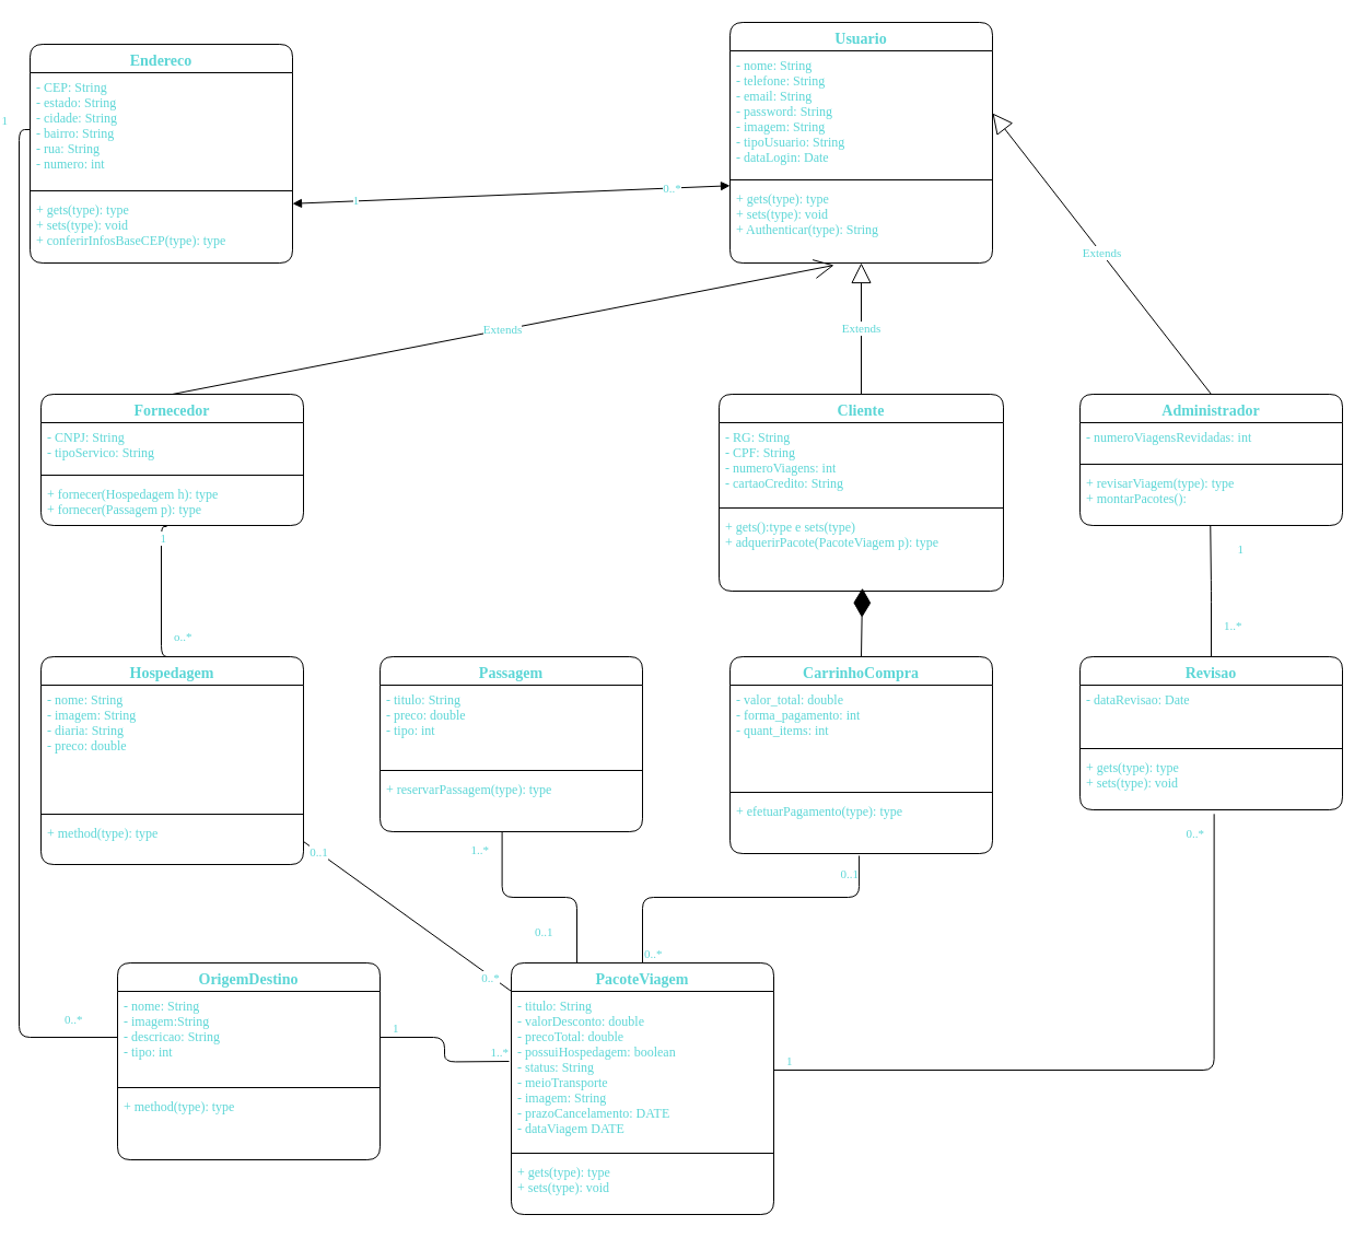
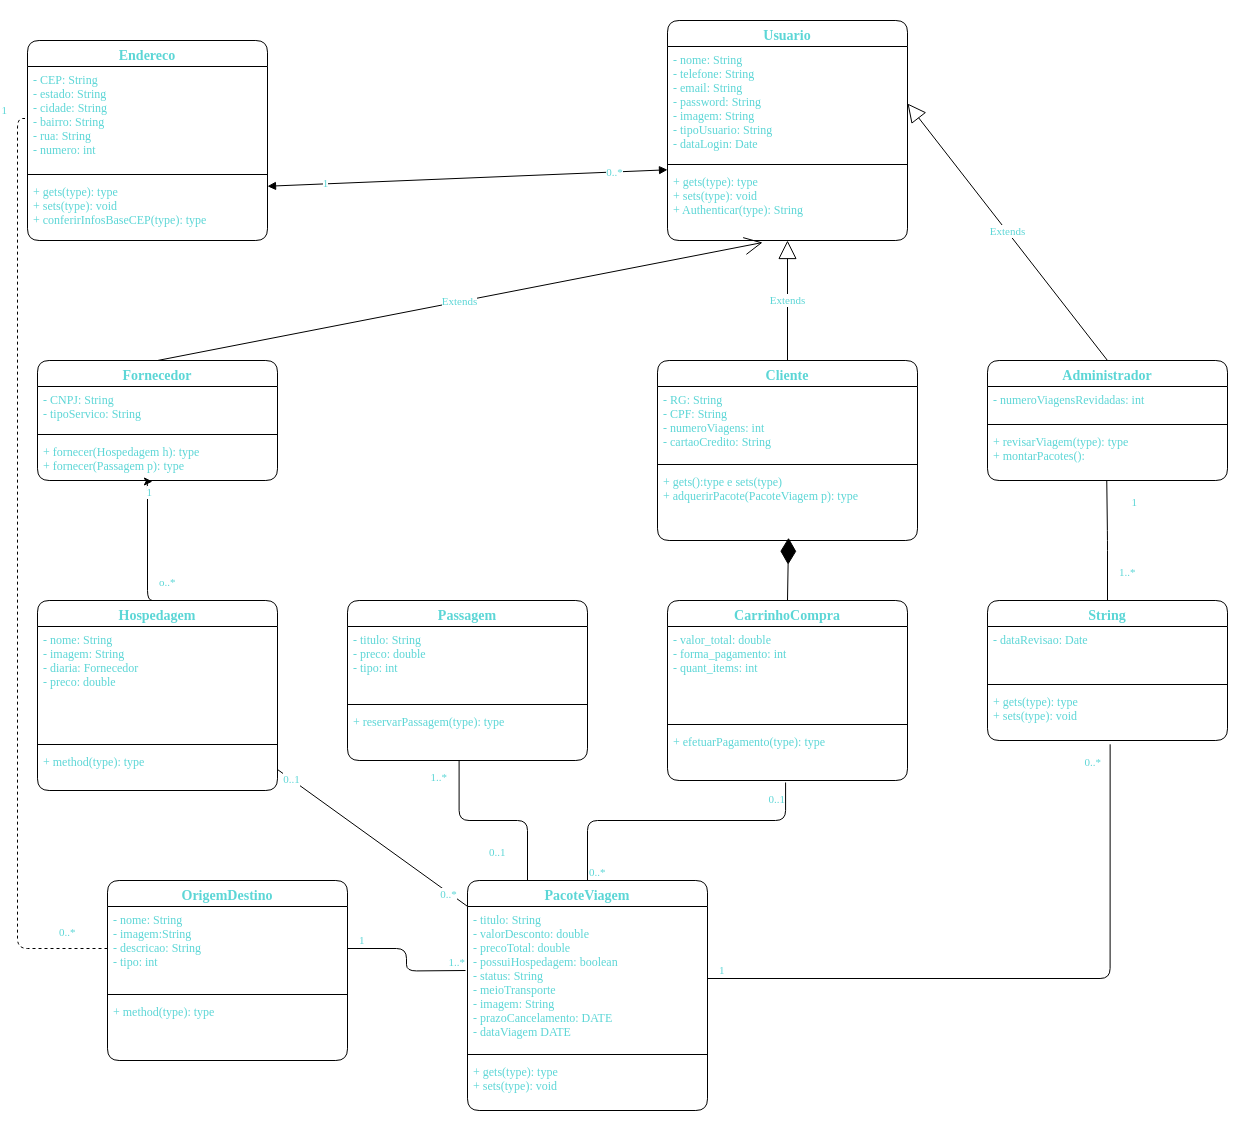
- <mxCell id="41" value="" style="endArrow=none;html=1;edgeStyle=orthogonalEdgeStyle;entryX=0.479;entryY=1.024;entryDx=0;entryDy=0;entryPerimeter=0;exitX=0.5;exitY=0;exitDx=0;exitDy=0;fontColor=#5CD6D6;fontFamily=Operator Mono;fontSource=https%3A%2F%2Ffonts.googleapis.com%2Fcss%3Ffamily%3DOperator%2BMono;" parent="1" source="34" target="9" edge="1"><mxGeometry relative="1" as="geometry"><mxPoint x="-100" y="630" as="sourcePoint" /><mxPoint x="60" y="630" as="targetPoint" /><Array as="points"><mxPoint x="140" y="600" /><mxPoint x="140" y="481" /></Array></mxGeometry></mxCell>
+ <mxCell id="41" value="" style="endArrow=classic;html=1;edgeStyle=orthogonalEdgeStyle;entryX=0.479;entryY=1.024;entryDx=0;entryDy=0;entryPerimeter=0;exitX=0.5;exitY=0;exitDx=0;exitDy=0;fontColor=#5CD6D6;fontFamily=Operator Mono;fontSource=https%3A%2F%2Ffonts.googleapis.com%2Fcss%3Ffamily%3DOperator%2BMono;" parent="1" source="34" target="9" edge="1"><mxGeometry relative="1" as="geometry"><mxPoint x="-100" y="630" as="sourcePoint" /><mxPoint x="60" y="630" as="targetPoint" /><Array as="points"><mxPoint x="140" y="600" /><mxPoint x="140" y="481" /></Array></mxGeometry></mxCell>
- <mxCell id="61" value="" style="endArrow=none;html=1;edgeStyle=orthogonalEdgeStyle;entryX=0;entryY=0.5;entryDx=0;entryDy=0;exitX=0;exitY=0.5;exitDx=0;exitDy=0;fontColor=#5CD6D6;fontFamily=Operator Mono;fontSource=https%3A%2F%2Ffonts.googleapis.com%2Fcss%3Ffamily%3DOperator%2BMono;" parent="1" source="27" target="15" edge="1"><mxGeometry relative="1" as="geometry"><mxPoint x="0" y="691" as="sourcePoint" /><mxPoint x="0" y="570" as="targetPoint" /></mxGeometry></mxCell>
+ <mxCell id="61" value="" style="endArrow=none;html=1;edgeStyle=orthogonalEdgeStyle;entryX=0;entryY=0.5;entryDx=0;entryDy=0;exitX=0;exitY=0.5;exitDx=0;exitDy=0;fontColor=#5CD6D6;fontFamily=Operator Mono;fontSource=https%3A%2F%2Ffonts.googleapis.com%2Fcss%3Ffamily%3DOperator%2BMono;dashed=1;" parent="1" source="27" target="15" edge="1"><mxGeometry relative="1" as="geometry"><mxPoint x="0" y="691" as="sourcePoint" /><mxPoint x="0" y="570" as="targetPoint" /></mxGeometry></mxCell>
- <mxCell id="67" value="Revisao" style="swimlane;fontStyle=1;align=center;verticalAlign=top;childLayout=stackLayout;horizontal=1;startSize=26;horizontalStack=0;resizeParent=1;resizeParentMax=0;resizeLast=0;collapsible=1;marginBottom=0;rounded=1;shadow=0;fontSize=14;fontFamily=Operator Mono;fontSource=https%3A%2F%2Ffonts.googleapis.com%2Fcss%3Ffamily%3DOperator%2BMono;fontColor=#5CD6D6;" parent="1" vertex="1"><mxGeometry x="980" y="600" width="240" height="140" as="geometry" /></mxCell>
+ <mxCell id="67" value="String" style="swimlane;fontStyle=1;align=center;verticalAlign=top;childLayout=stackLayout;horizontal=1;startSize=26;horizontalStack=0;resizeParent=1;resizeParentMax=0;resizeLast=0;collapsible=1;marginBottom=0;rounded=1;shadow=0;fontSize=14;fontFamily=Operator Mono;fontSource=https%3A%2F%2Ffonts.googleapis.com%2Fcss%3Ffamily%3DOperator%2BMono;fontColor=#5CD6D6;" parent="1" vertex="1"><mxGeometry x="980" y="600" width="240" height="140" as="geometry" /></mxCell>
- <mxCell id="35" value="- nome: String&#10;- imagem: String&#10;- diaria: String &#10;- preco: double" style="text;strokeColor=none;fillColor=none;align=left;verticalAlign=top;spacingLeft=4;spacingRight=4;overflow=hidden;rotatable=0;points=[[0,0.5],[1,0.5]];portConstraint=eastwest;fontFamily=Operator Mono;fontSource=https%3A%2F%2Ffonts.googleapis.com%2Fcss%3Ffamily%3DOperator%2BMono;fontColor=#5CD6D6;" parent="34" vertex="1"><mxGeometry y="26" width="240" height="114" as="geometry" /></mxCell>
+ <mxCell id="35" value="- nome: String&#10;- imagem: String&#10;- diaria: Fornecedor &#10;- preco: double" style="text;strokeColor=none;fillColor=none;align=left;verticalAlign=top;spacingLeft=4;spacingRight=4;overflow=hidden;rotatable=0;points=[[0,0.5],[1,0.5]];portConstraint=eastwest;fontFamily=Operator Mono;fontSource=https%3A%2F%2Ffonts.googleapis.com%2Fcss%3Ffamily%3DOperator%2BMono;fontColor=#5CD6D6;" parent="34" vertex="1"><mxGeometry y="26" width="240" height="114" as="geometry" /></mxCell>
